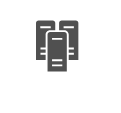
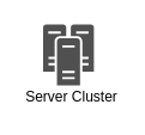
+ <mxCell id="3" value="Server Cluster" style="text;html=1;strokeColor=none;fillColor=none;align=center;verticalAlign=middle;whiteSpace=wrap;rounded=0;" vertex="1" parent="2"><mxGeometry y="51" width="79" height="20" as="geometry" /></mxCell>
